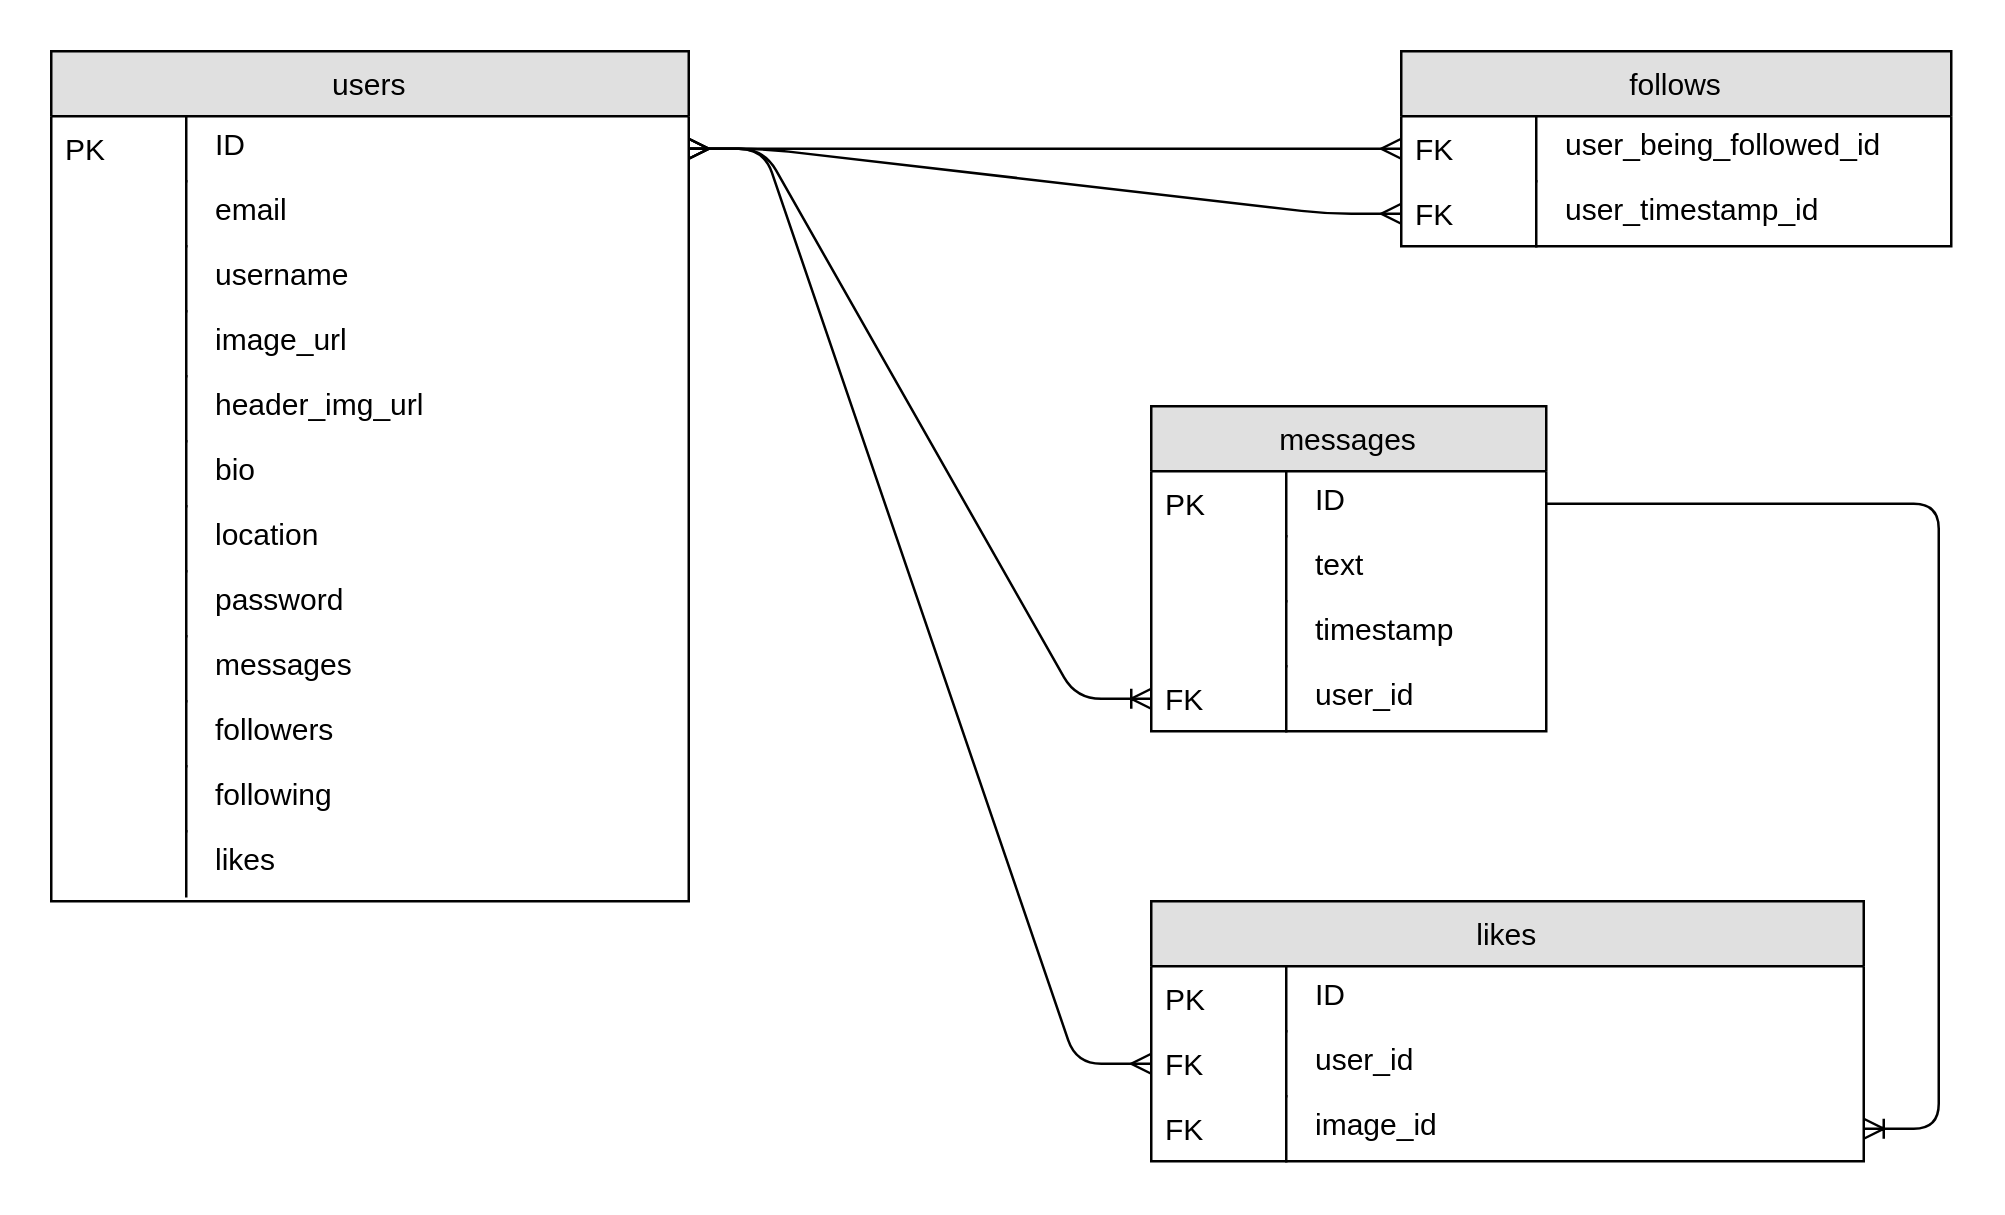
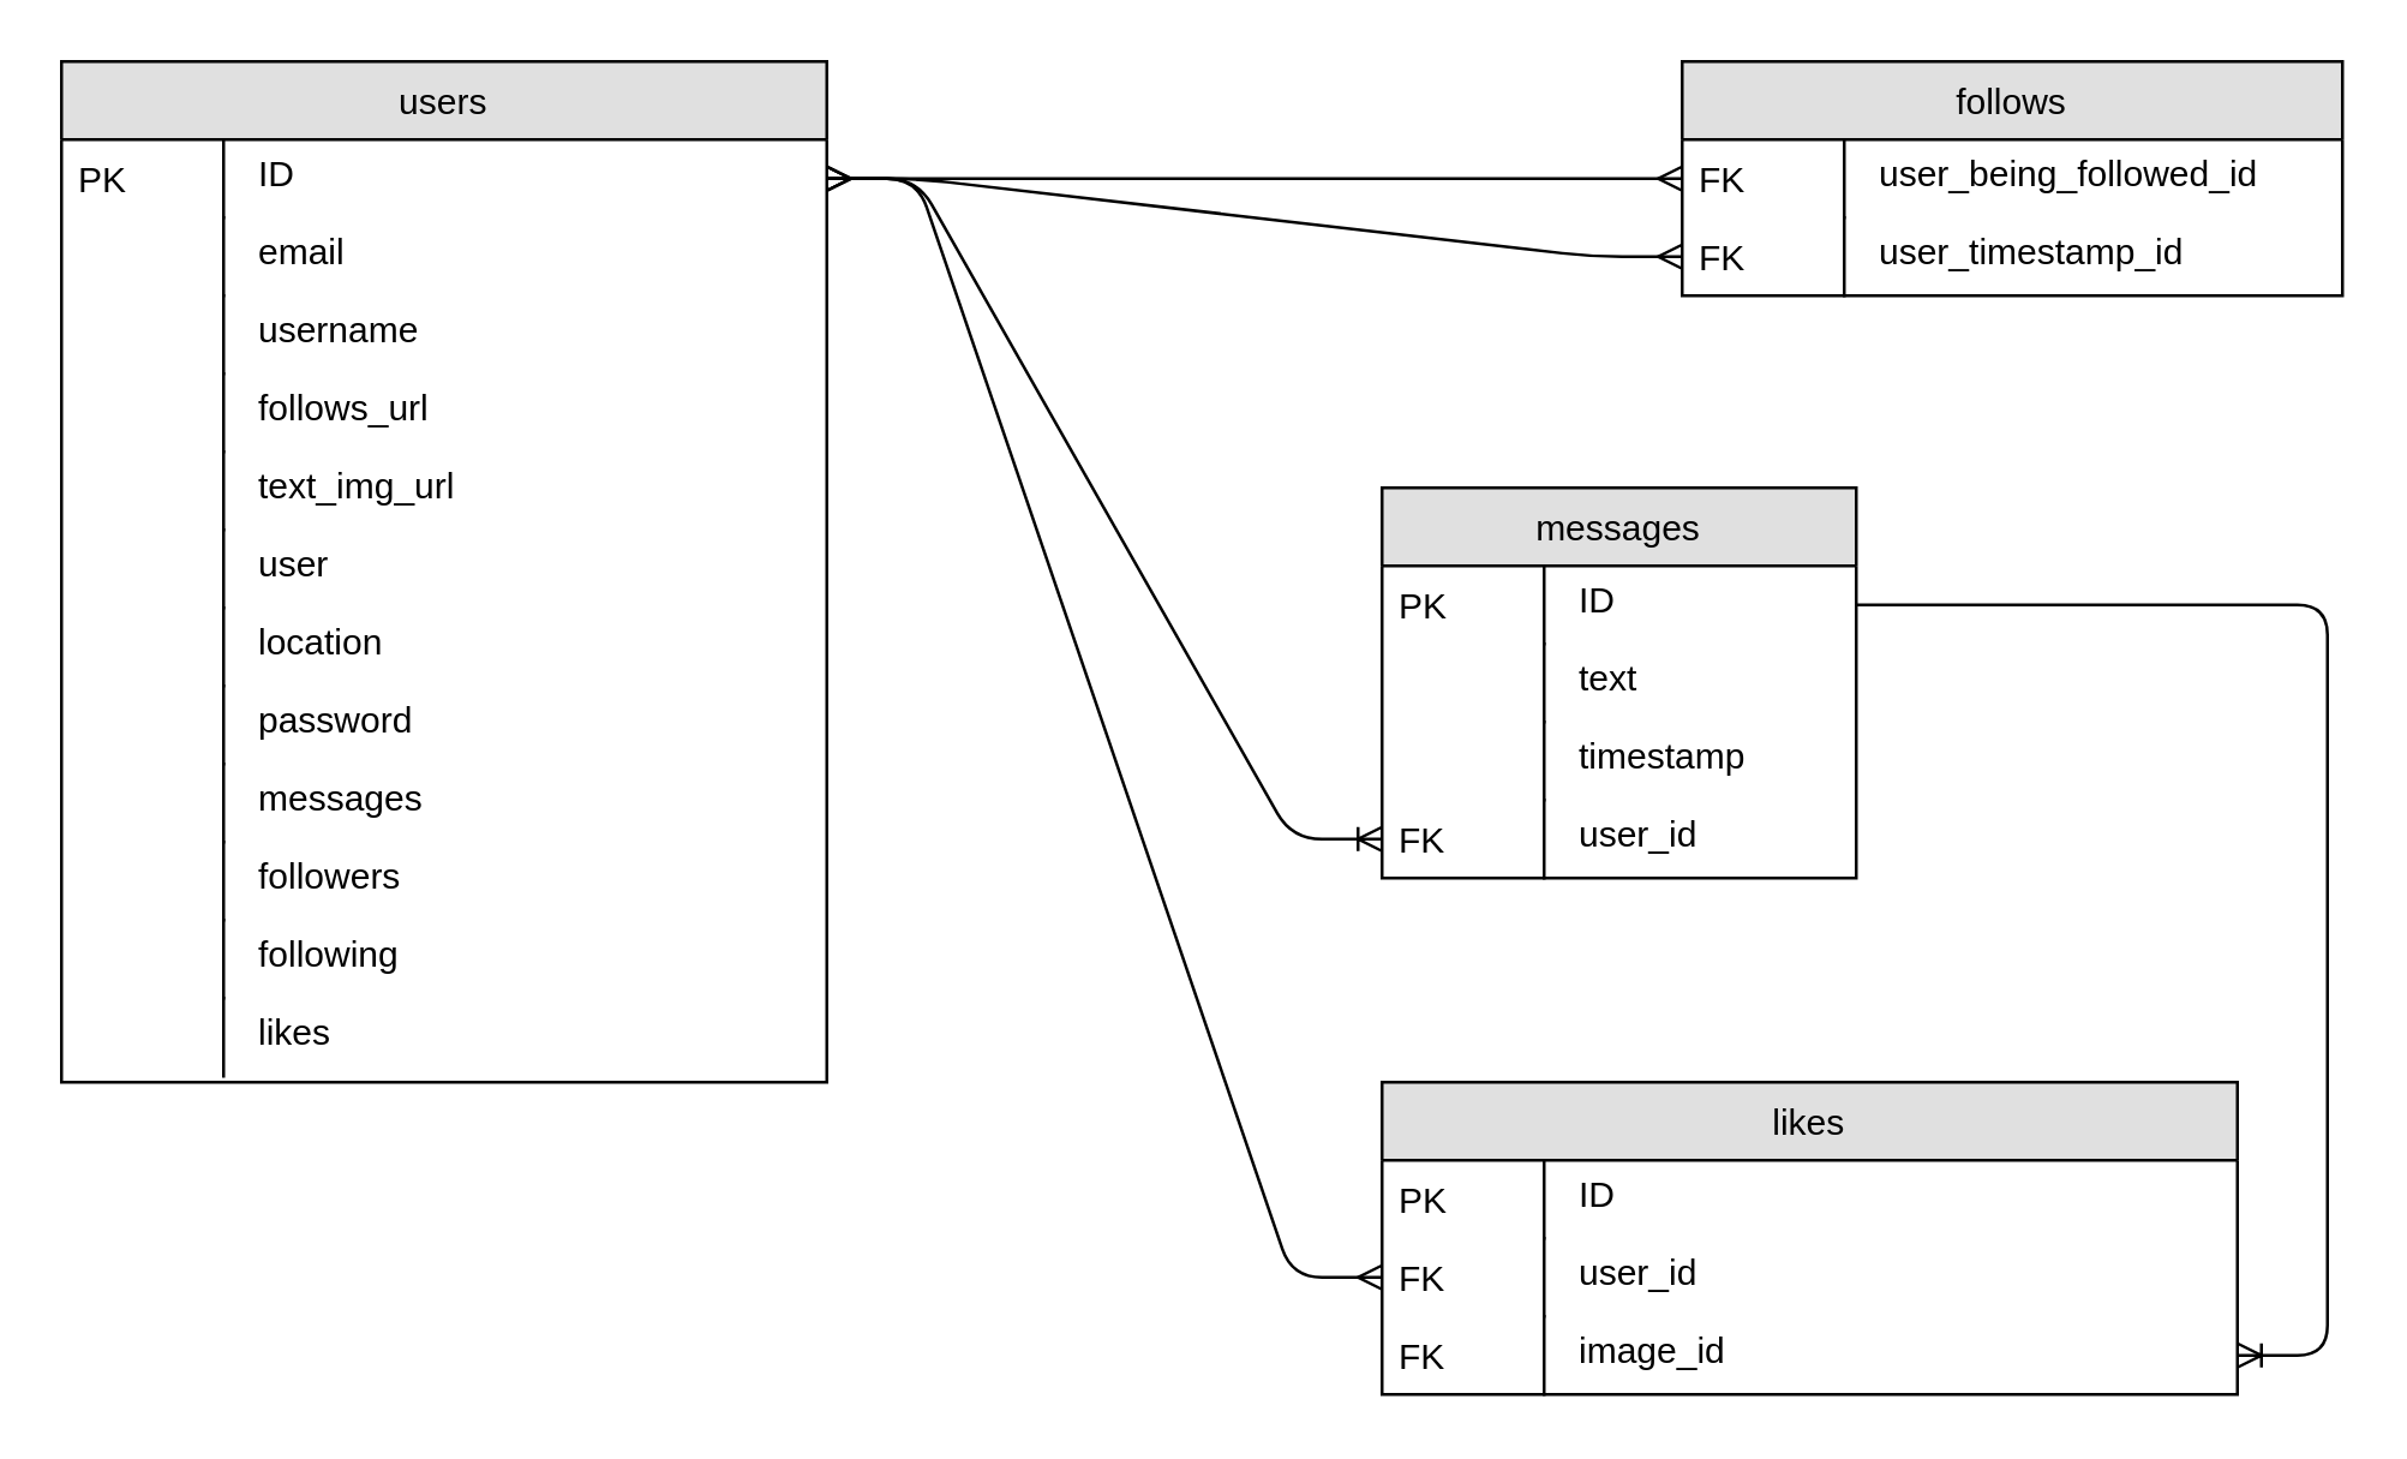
- <mxCell id="21" value="image_url" style="shape=partialRectangle;top=0;left=0;right=0;bottom=0;align=left;verticalAlign=top;spacingTop=-2;fillColor=none;spacingLeft=64;spacingRight=4;overflow=hidden;rotatable=0;points=[[0,0.5],[1,0.5]];portConstraint=eastwest;dropTarget=0;" vertex="1" parent="14"><mxGeometry y="104" width="255" height="26" as="geometry" /></mxCell>
+ <mxCell id="21" value="follows_url" style="shape=partialRectangle;top=0;left=0;right=0;bottom=0;align=left;verticalAlign=top;spacingTop=-2;fillColor=none;spacingLeft=64;spacingRight=4;overflow=hidden;rotatable=0;points=[[0,0.5],[1,0.5]];portConstraint=eastwest;dropTarget=0;" vertex="1" parent="14"><mxGeometry y="104" width="255" height="26" as="geometry" /></mxCell>
- <mxCell id="23" value="header_img_url" style="shape=partialRectangle;top=0;left=0;right=0;bottom=0;align=left;verticalAlign=top;spacingTop=-2;fillColor=none;spacingLeft=64;spacingRight=4;overflow=hidden;rotatable=0;points=[[0,0.5],[1,0.5]];portConstraint=eastwest;dropTarget=0;" vertex="1" parent="14"><mxGeometry y="130" width="255" height="26" as="geometry" /></mxCell>
+ <mxCell id="23" value="text_img_url" style="shape=partialRectangle;top=0;left=0;right=0;bottom=0;align=left;verticalAlign=top;spacingTop=-2;fillColor=none;spacingLeft=64;spacingRight=4;overflow=hidden;rotatable=0;points=[[0,0.5],[1,0.5]];portConstraint=eastwest;dropTarget=0;" vertex="1" parent="14"><mxGeometry y="130" width="255" height="26" as="geometry" /></mxCell>
- <mxCell id="25" value="bio" style="shape=partialRectangle;top=0;left=0;right=0;bottom=0;align=left;verticalAlign=top;spacingTop=-2;fillColor=none;spacingLeft=64;spacingRight=4;overflow=hidden;rotatable=0;points=[[0,0.5],[1,0.5]];portConstraint=eastwest;dropTarget=0;" vertex="1" parent="14"><mxGeometry y="156" width="255" height="26" as="geometry" /></mxCell>
+ <mxCell id="25" value="user" style="shape=partialRectangle;top=0;left=0;right=0;bottom=0;align=left;verticalAlign=top;spacingTop=-2;fillColor=none;spacingLeft=64;spacingRight=4;overflow=hidden;rotatable=0;points=[[0,0.5],[1,0.5]];portConstraint=eastwest;dropTarget=0;" vertex="1" parent="14"><mxGeometry y="156" width="255" height="26" as="geometry" /></mxCell>
